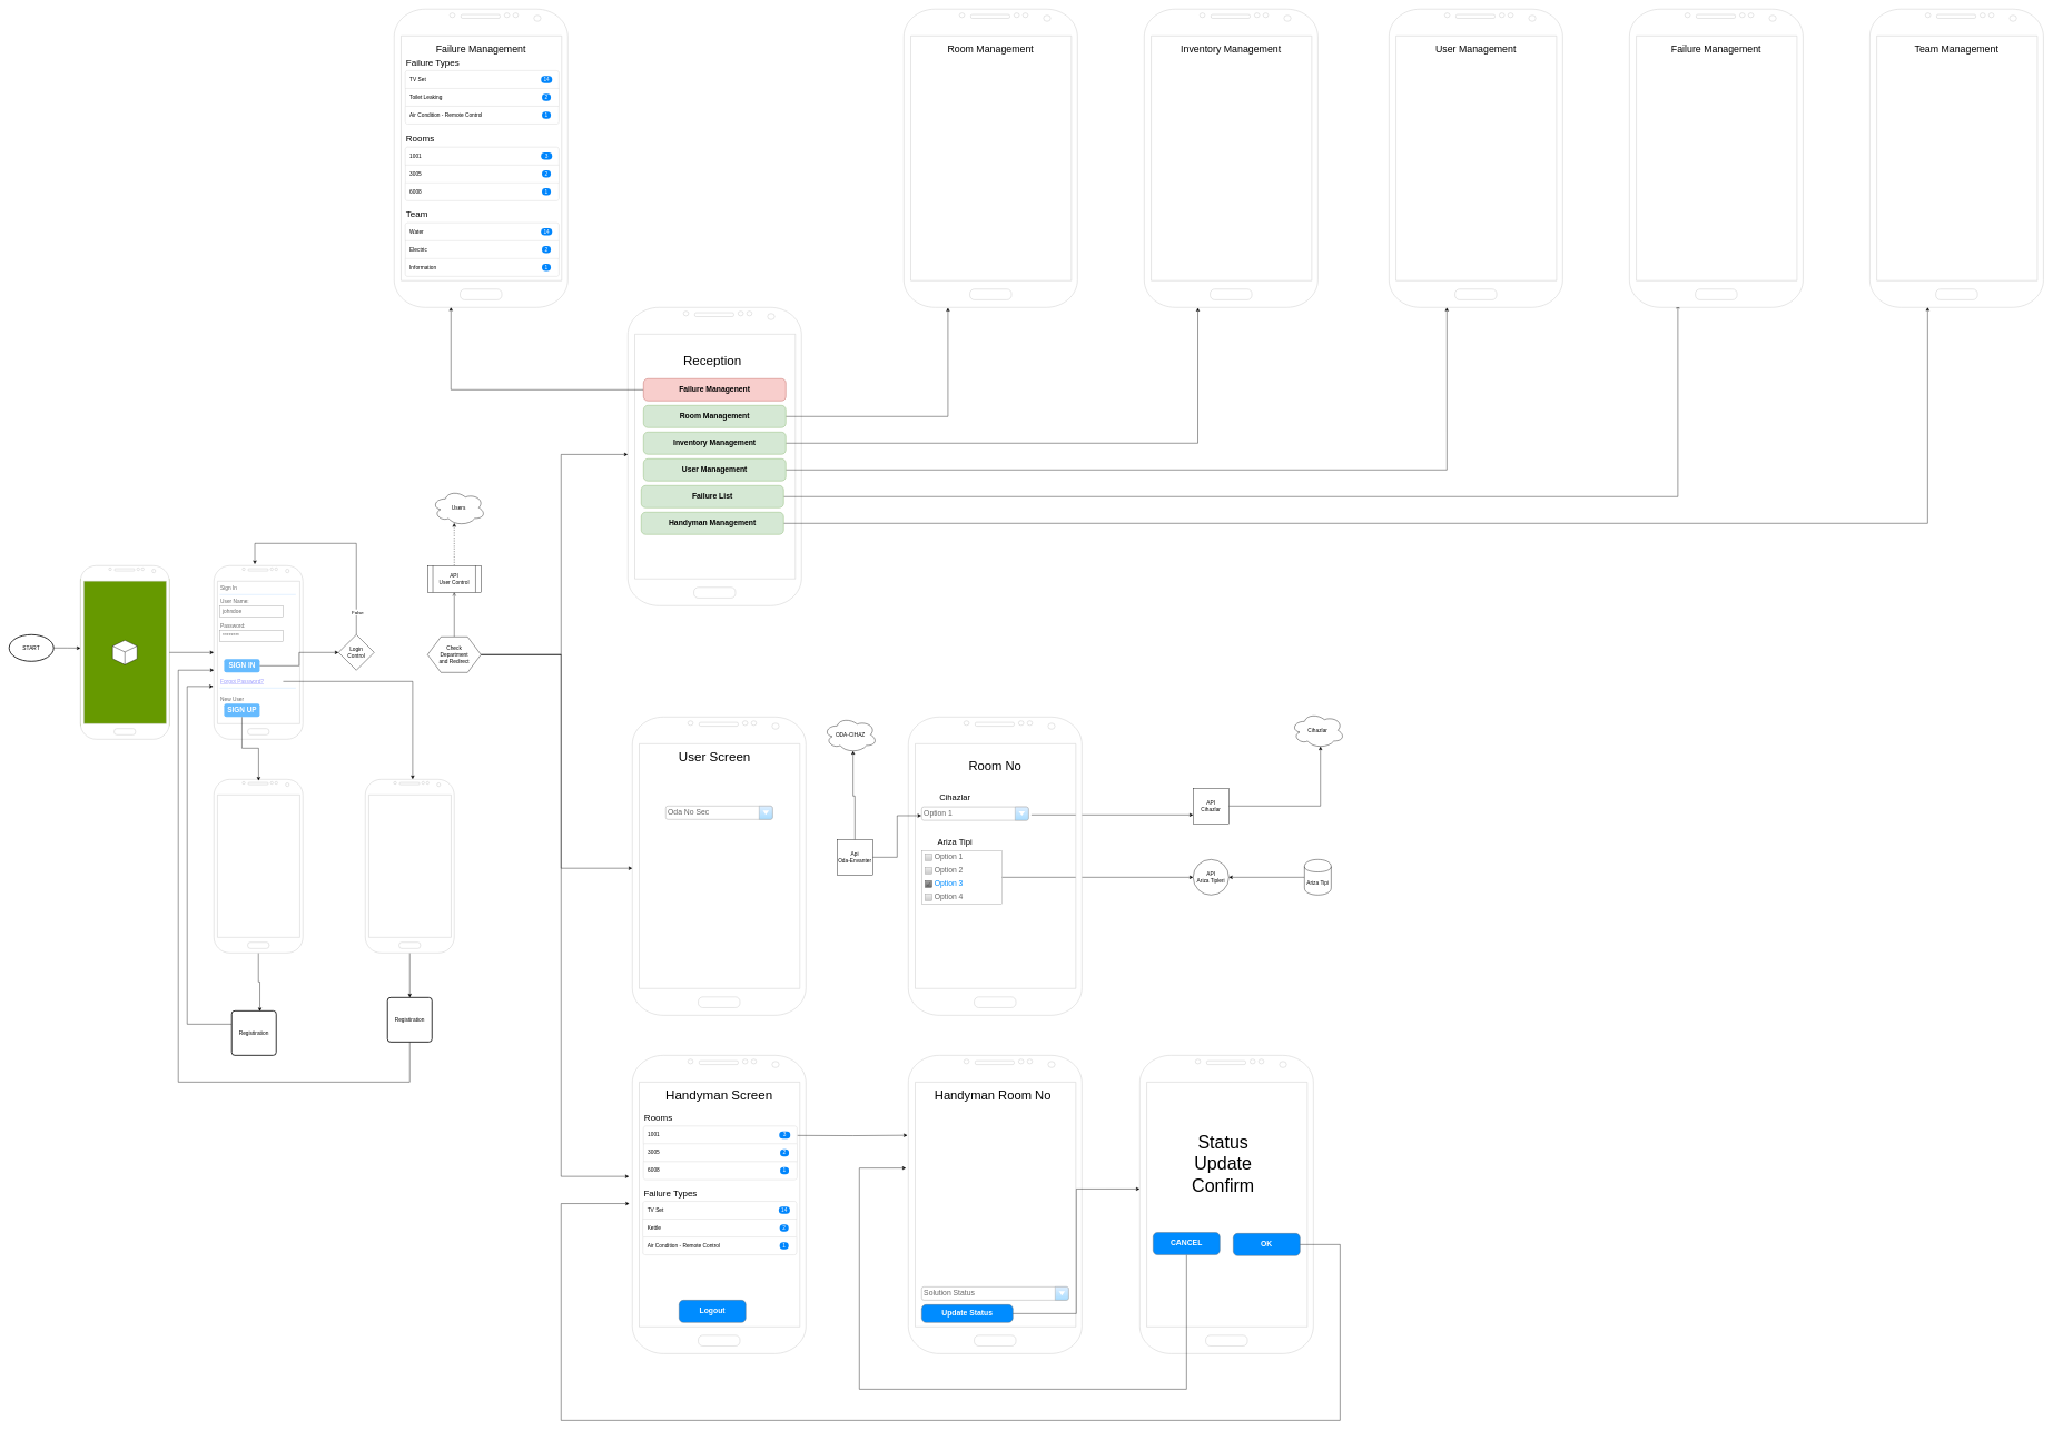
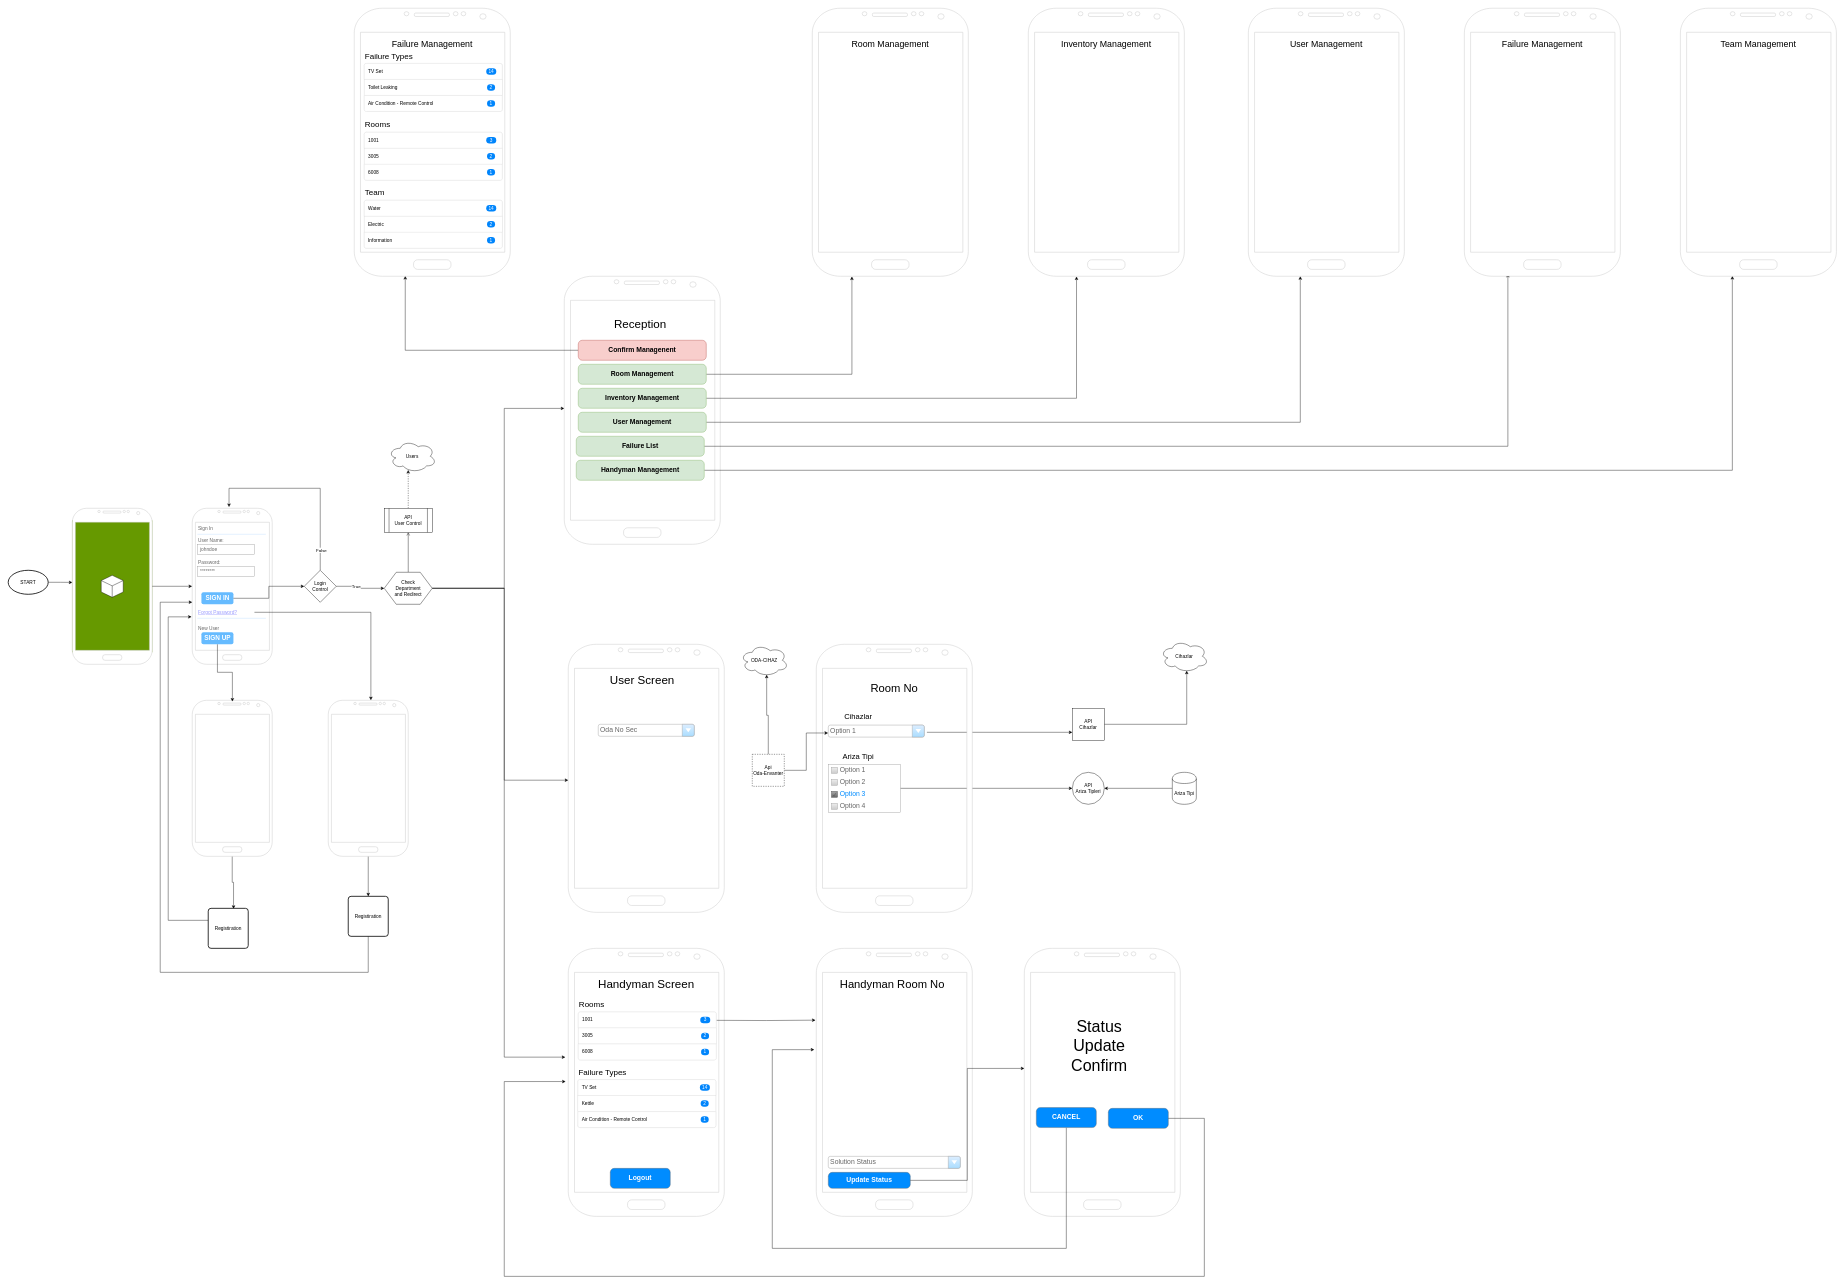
- <mxCell id="97" value="Failure Managenent" style="strokeWidth=1;shadow=0;dashed=0;align=center;html=1;shape=mxgraph.mockup.buttons.button;strokeColor=#b85450;mainText=;buttonStyle=round;fontSize=17;fontStyle=1;fillColor=#f8cecc;whiteSpace=wrap;" vertex="1" parent="1"><mxGeometry x="1445" y="850" width="320" height="50" as="geometry" /></mxCell>
+ <mxCell id="97" value="Confirm Managenent" style="strokeWidth=1;shadow=0;dashed=0;align=center;html=1;shape=mxgraph.mockup.buttons.button;strokeColor=#b85450;mainText=;buttonStyle=round;fontSize=17;fontStyle=1;fillColor=#f8cecc;whiteSpace=wrap;" vertex="1" parent="1"><mxGeometry x="1445" y="850" width="320" height="50" as="geometry" /></mxCell>
+ <mxCell id="24" style="edgeStyle=orthogonalEdgeStyle;rounded=0;orthogonalLoop=1;jettySize=auto;html=1;entryX=0;entryY=0.5;entryDx=0;entryDy=0;" parent="1" source="28" target="34" edge="1"><mxGeometry relative="1" as="geometry" /></mxCell>
+ <mxCell id="25" value="True" style="edgeLabel;html=1;align=center;verticalAlign=middle;resizable=0;points=[];" parent="24" vertex="1" connectable="0"><mxGeometry x="-0.218" y="1" relative="1" as="geometry"><mxPoint as="offset" /></mxGeometry></mxCell>
- <mxCell id="73" value="&lt;div&gt;Api&lt;/div&gt;&lt;div&gt;Oda-Envanter&lt;br&gt;&lt;/div&gt;" style="whiteSpace=wrap;html=1;aspect=fixed;" vertex="1" parent="1"><mxGeometry x="1880" y="1885" width="80" height="80" as="geometry" /></mxCell>
+ <mxCell id="73" value="&lt;div&gt;Api&lt;/div&gt;&lt;div&gt;Oda-Envanter&lt;br&gt;&lt;/div&gt;" style="whiteSpace=wrap;html=1;aspect=fixed;dashed=1;" vertex="1" parent="1"><mxGeometry x="1880" y="1885" width="80" height="80" as="geometry" /></mxCell>
